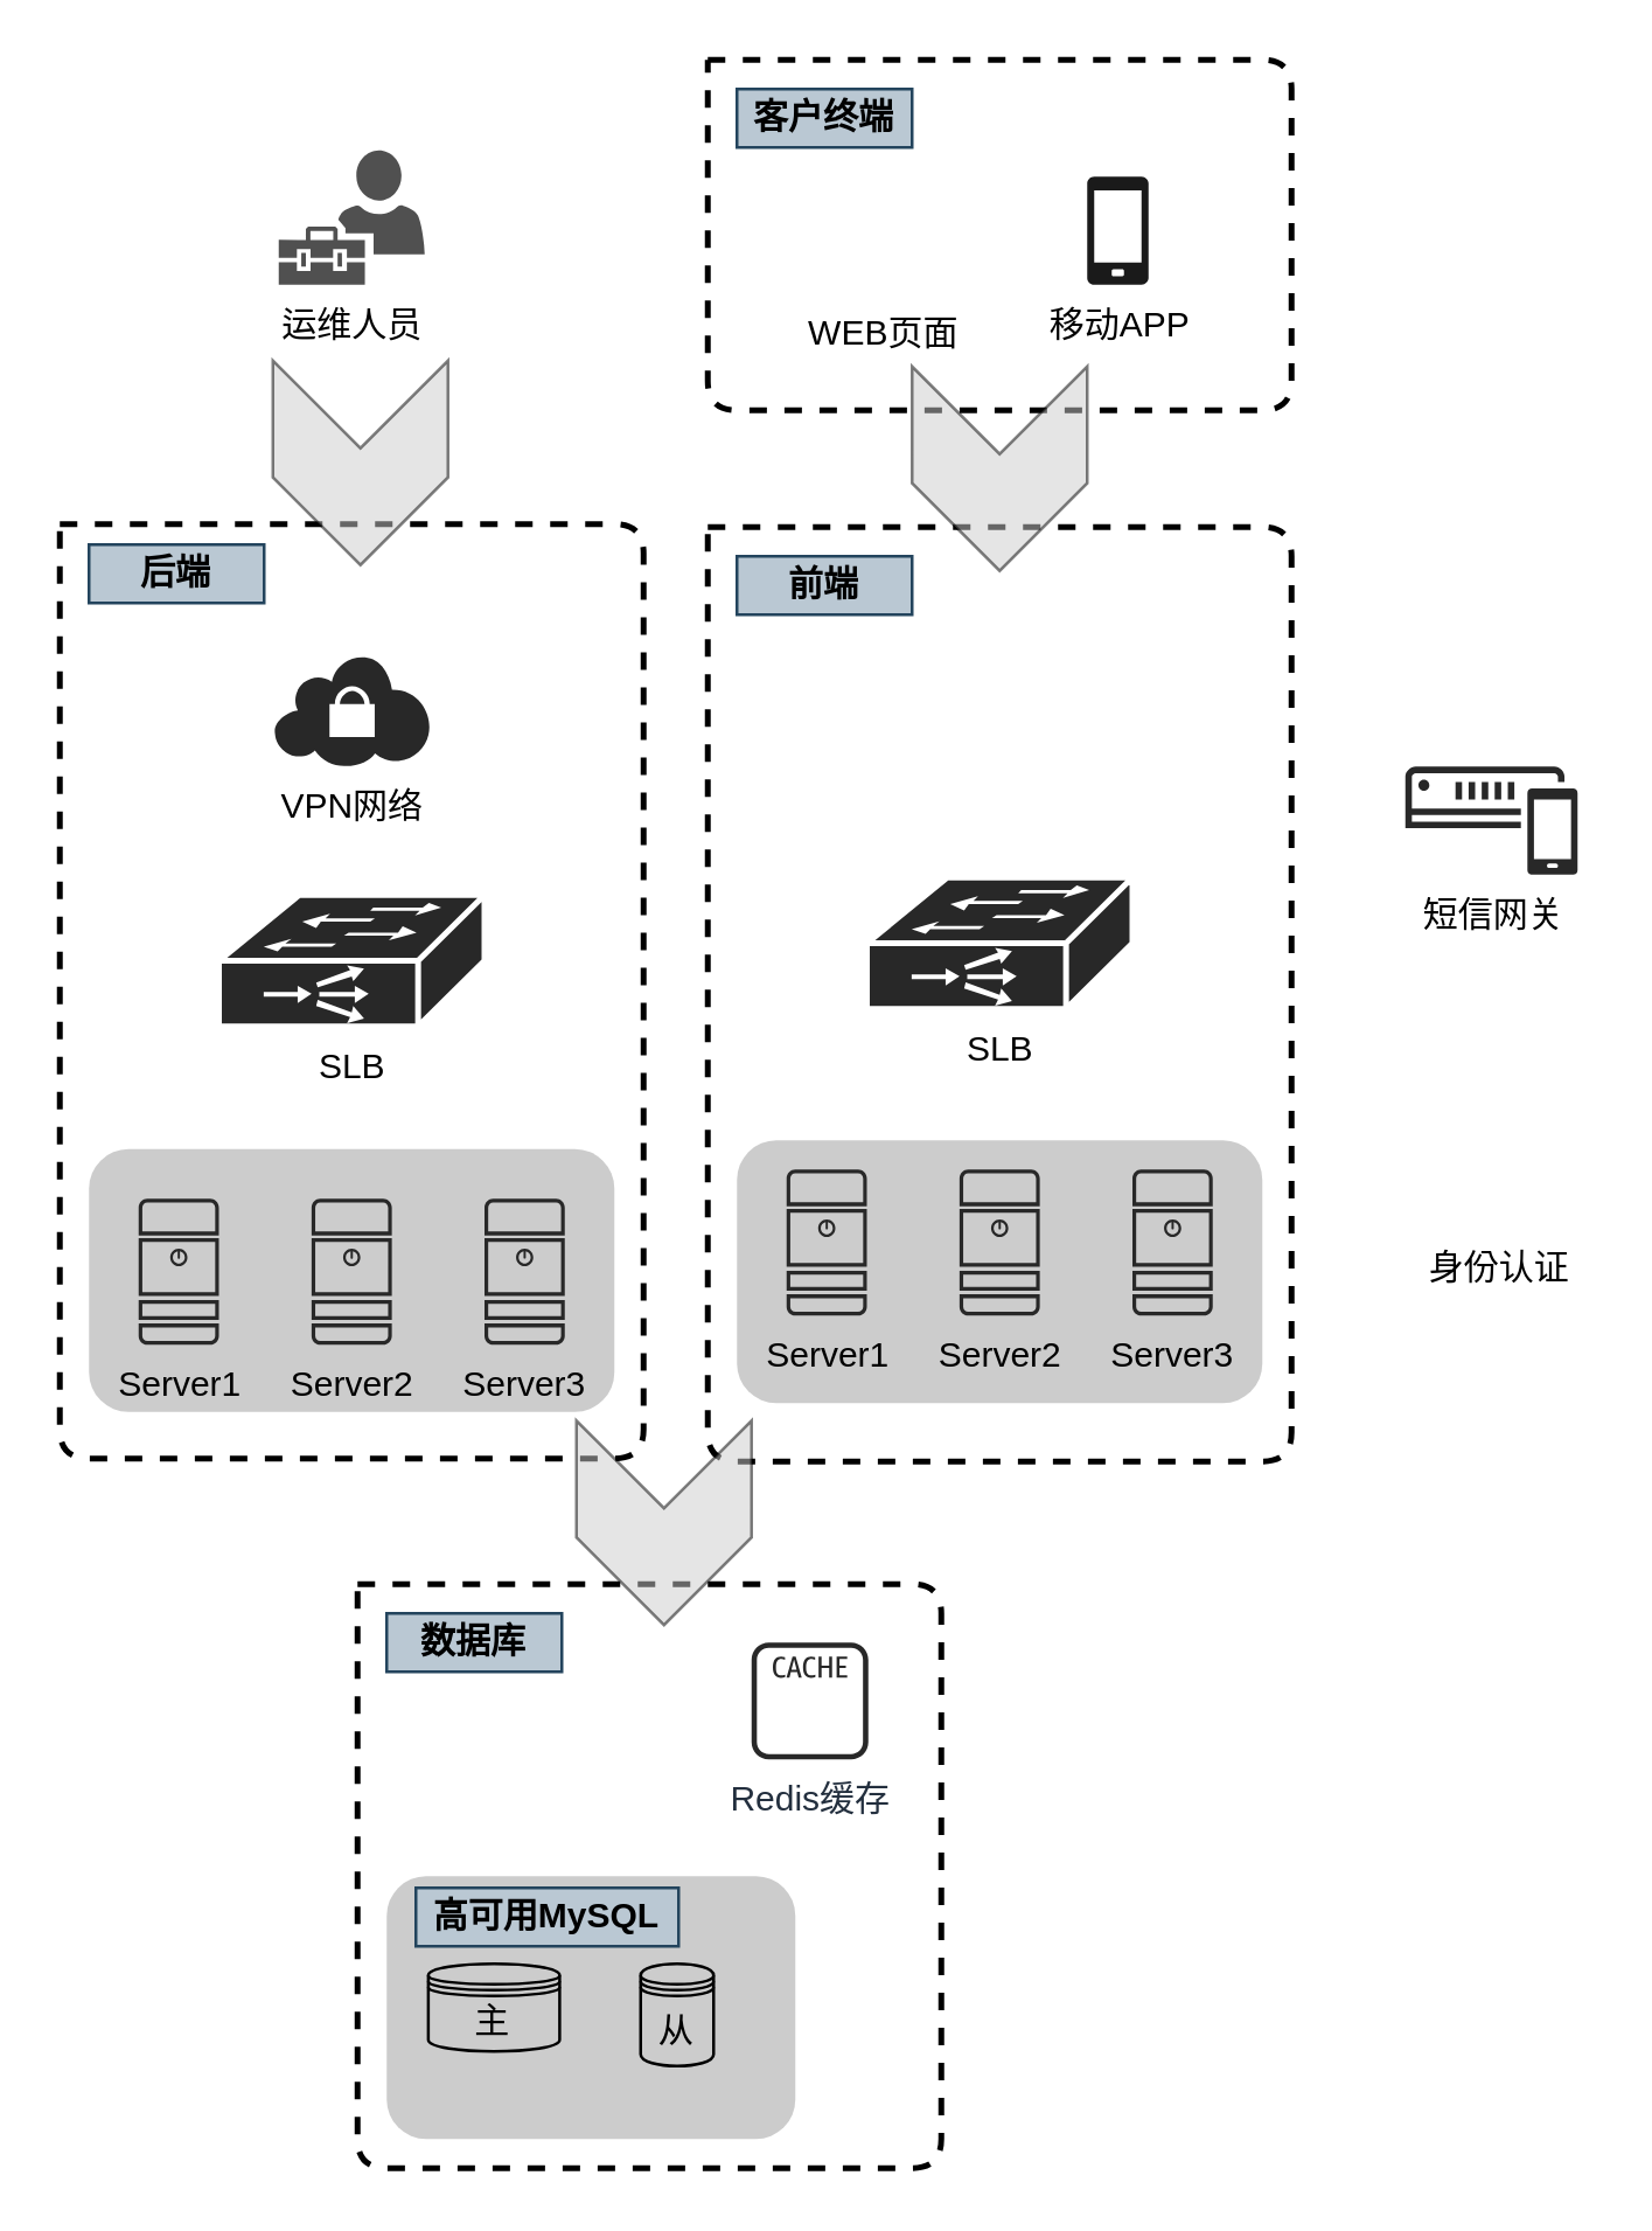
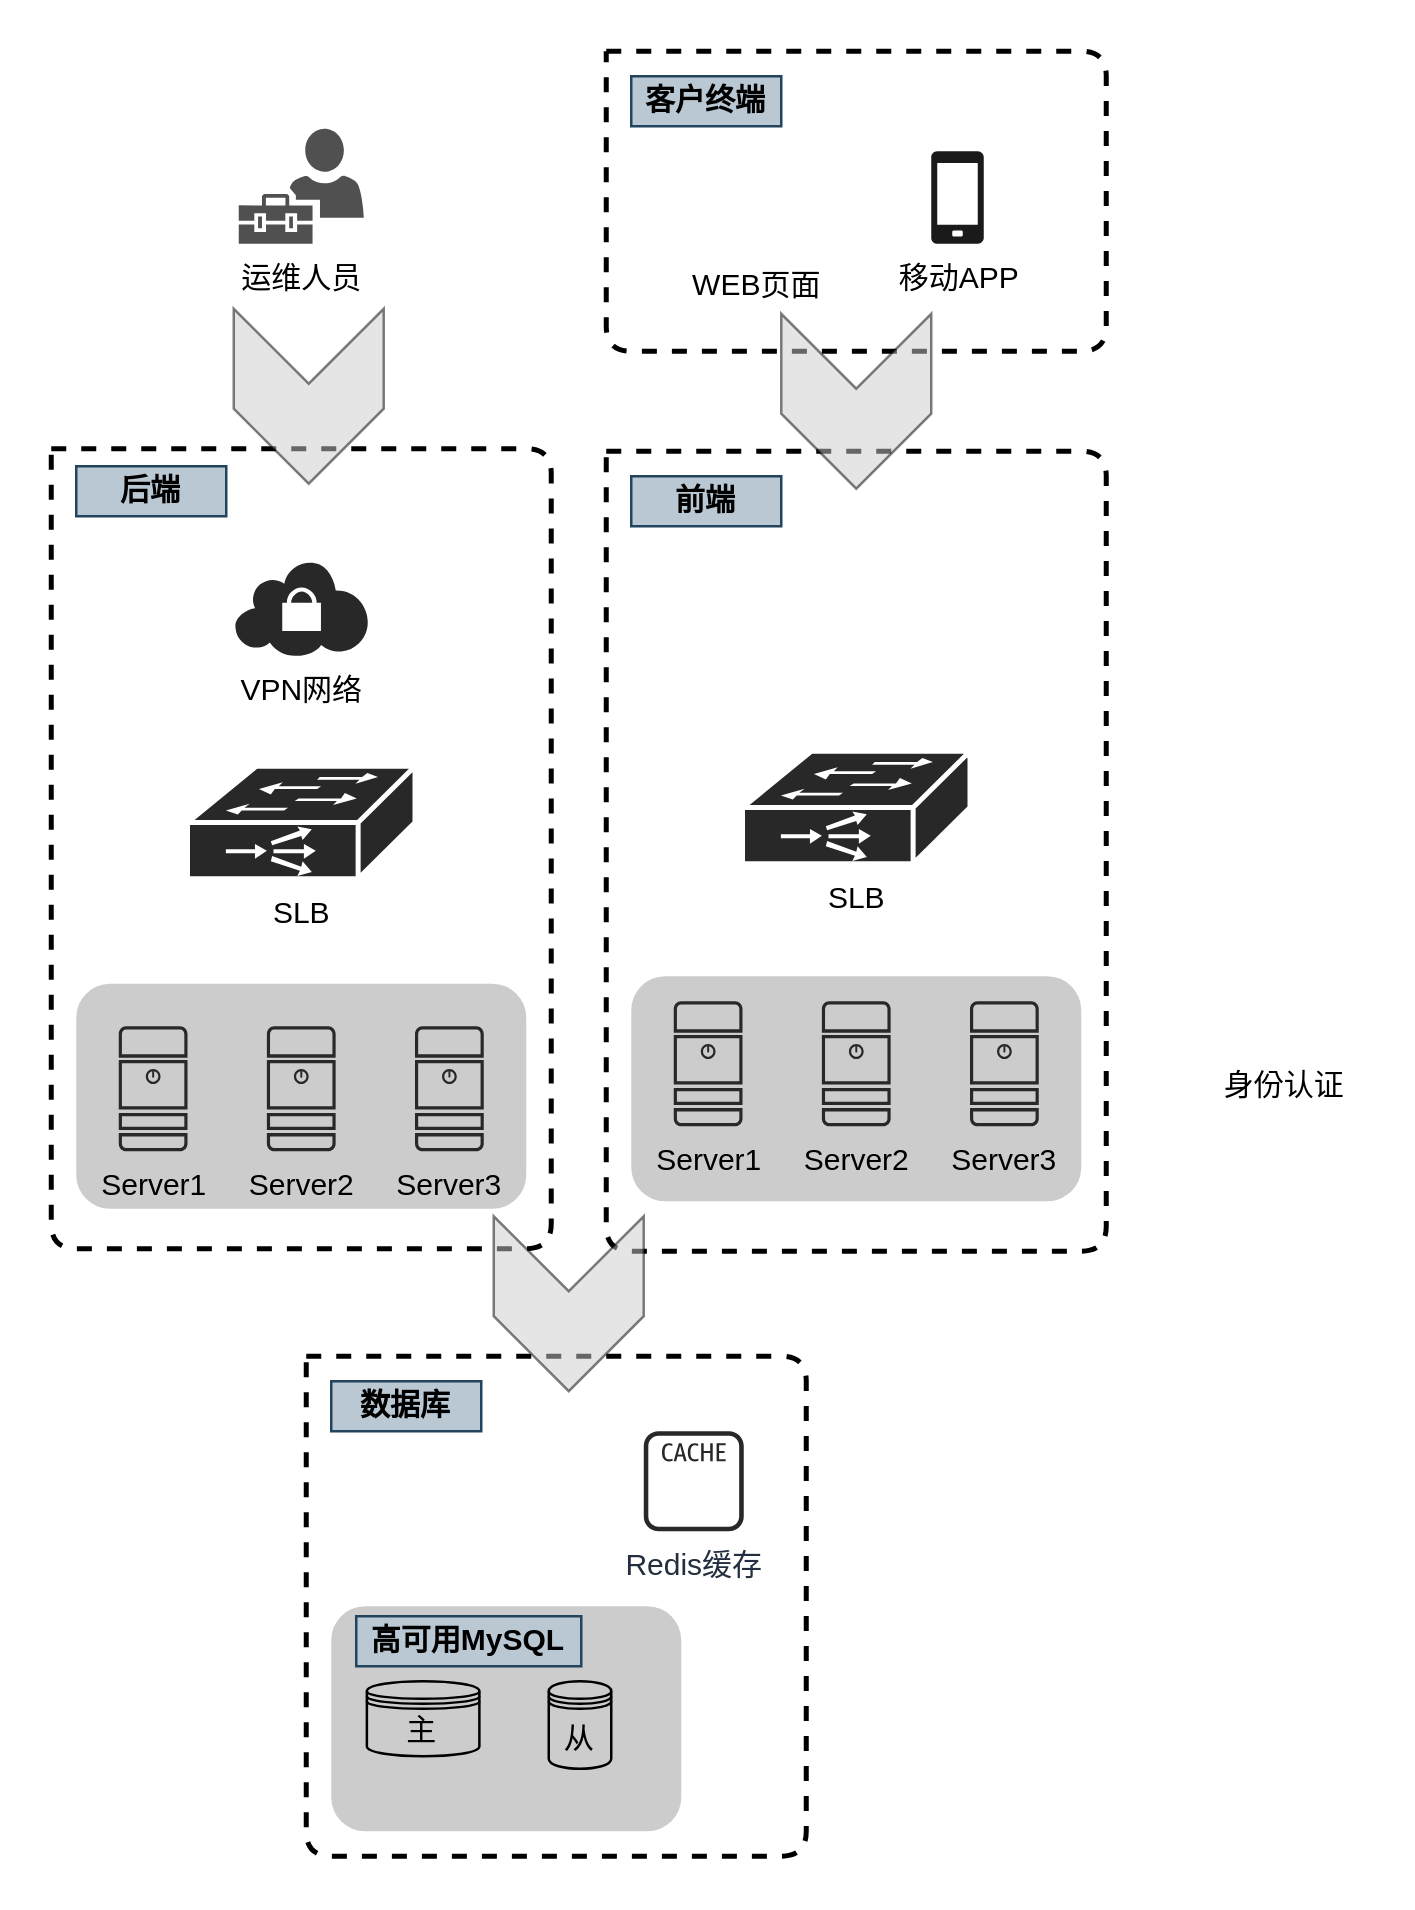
- <mxCell id="32" value="短信网关" style="pointerEvents=1;shadow=0;dashed=0;html=1;strokeColor=none;labelPosition=center;verticalLabelPosition=bottom;verticalAlign=top;outlineConnect=0;align=center;shape=mxgraph.office.communications.sms_gateway;fillColor=#282828;" vertex="1" parent="1"><mxGeometry x="481" y="262" width="59" height="37" as="geometry" /></mxCell>
- <mxCell id="17" value="Redis缓存" style="outlineConnect=0;fontColor=#232F3E;gradientColor=none;strokeColor=none;dashed=0;verticalLabelPosition=bottom;verticalAlign=top;align=center;html=1;fontSize=12;fontStyle=0;aspect=fixed;pointerEvents=1;shape=mxgraph.aws4.cache_node;fillColor=#282828;" vertex="1" parent="1"><mxGeometry x="257" y="562" width="40" height="40" as="geometry" /></mxCell>
+ <mxCell id="17" value="Redis缓存" style="outlineConnect=0;fontColor=#232F3E;gradientColor=none;strokeColor=none;dashed=0;verticalLabelPosition=bottom;verticalAlign=top;align=center;html=1;fontSize=12;fontStyle=0;aspect=fixed;pointerEvents=1;shape=mxgraph.aws4.cache_node;fillColor=#282828;" vertex="1" parent="1"><mxGeometry x="257" y="572" width="40" height="40" as="geometry" /></mxCell>
